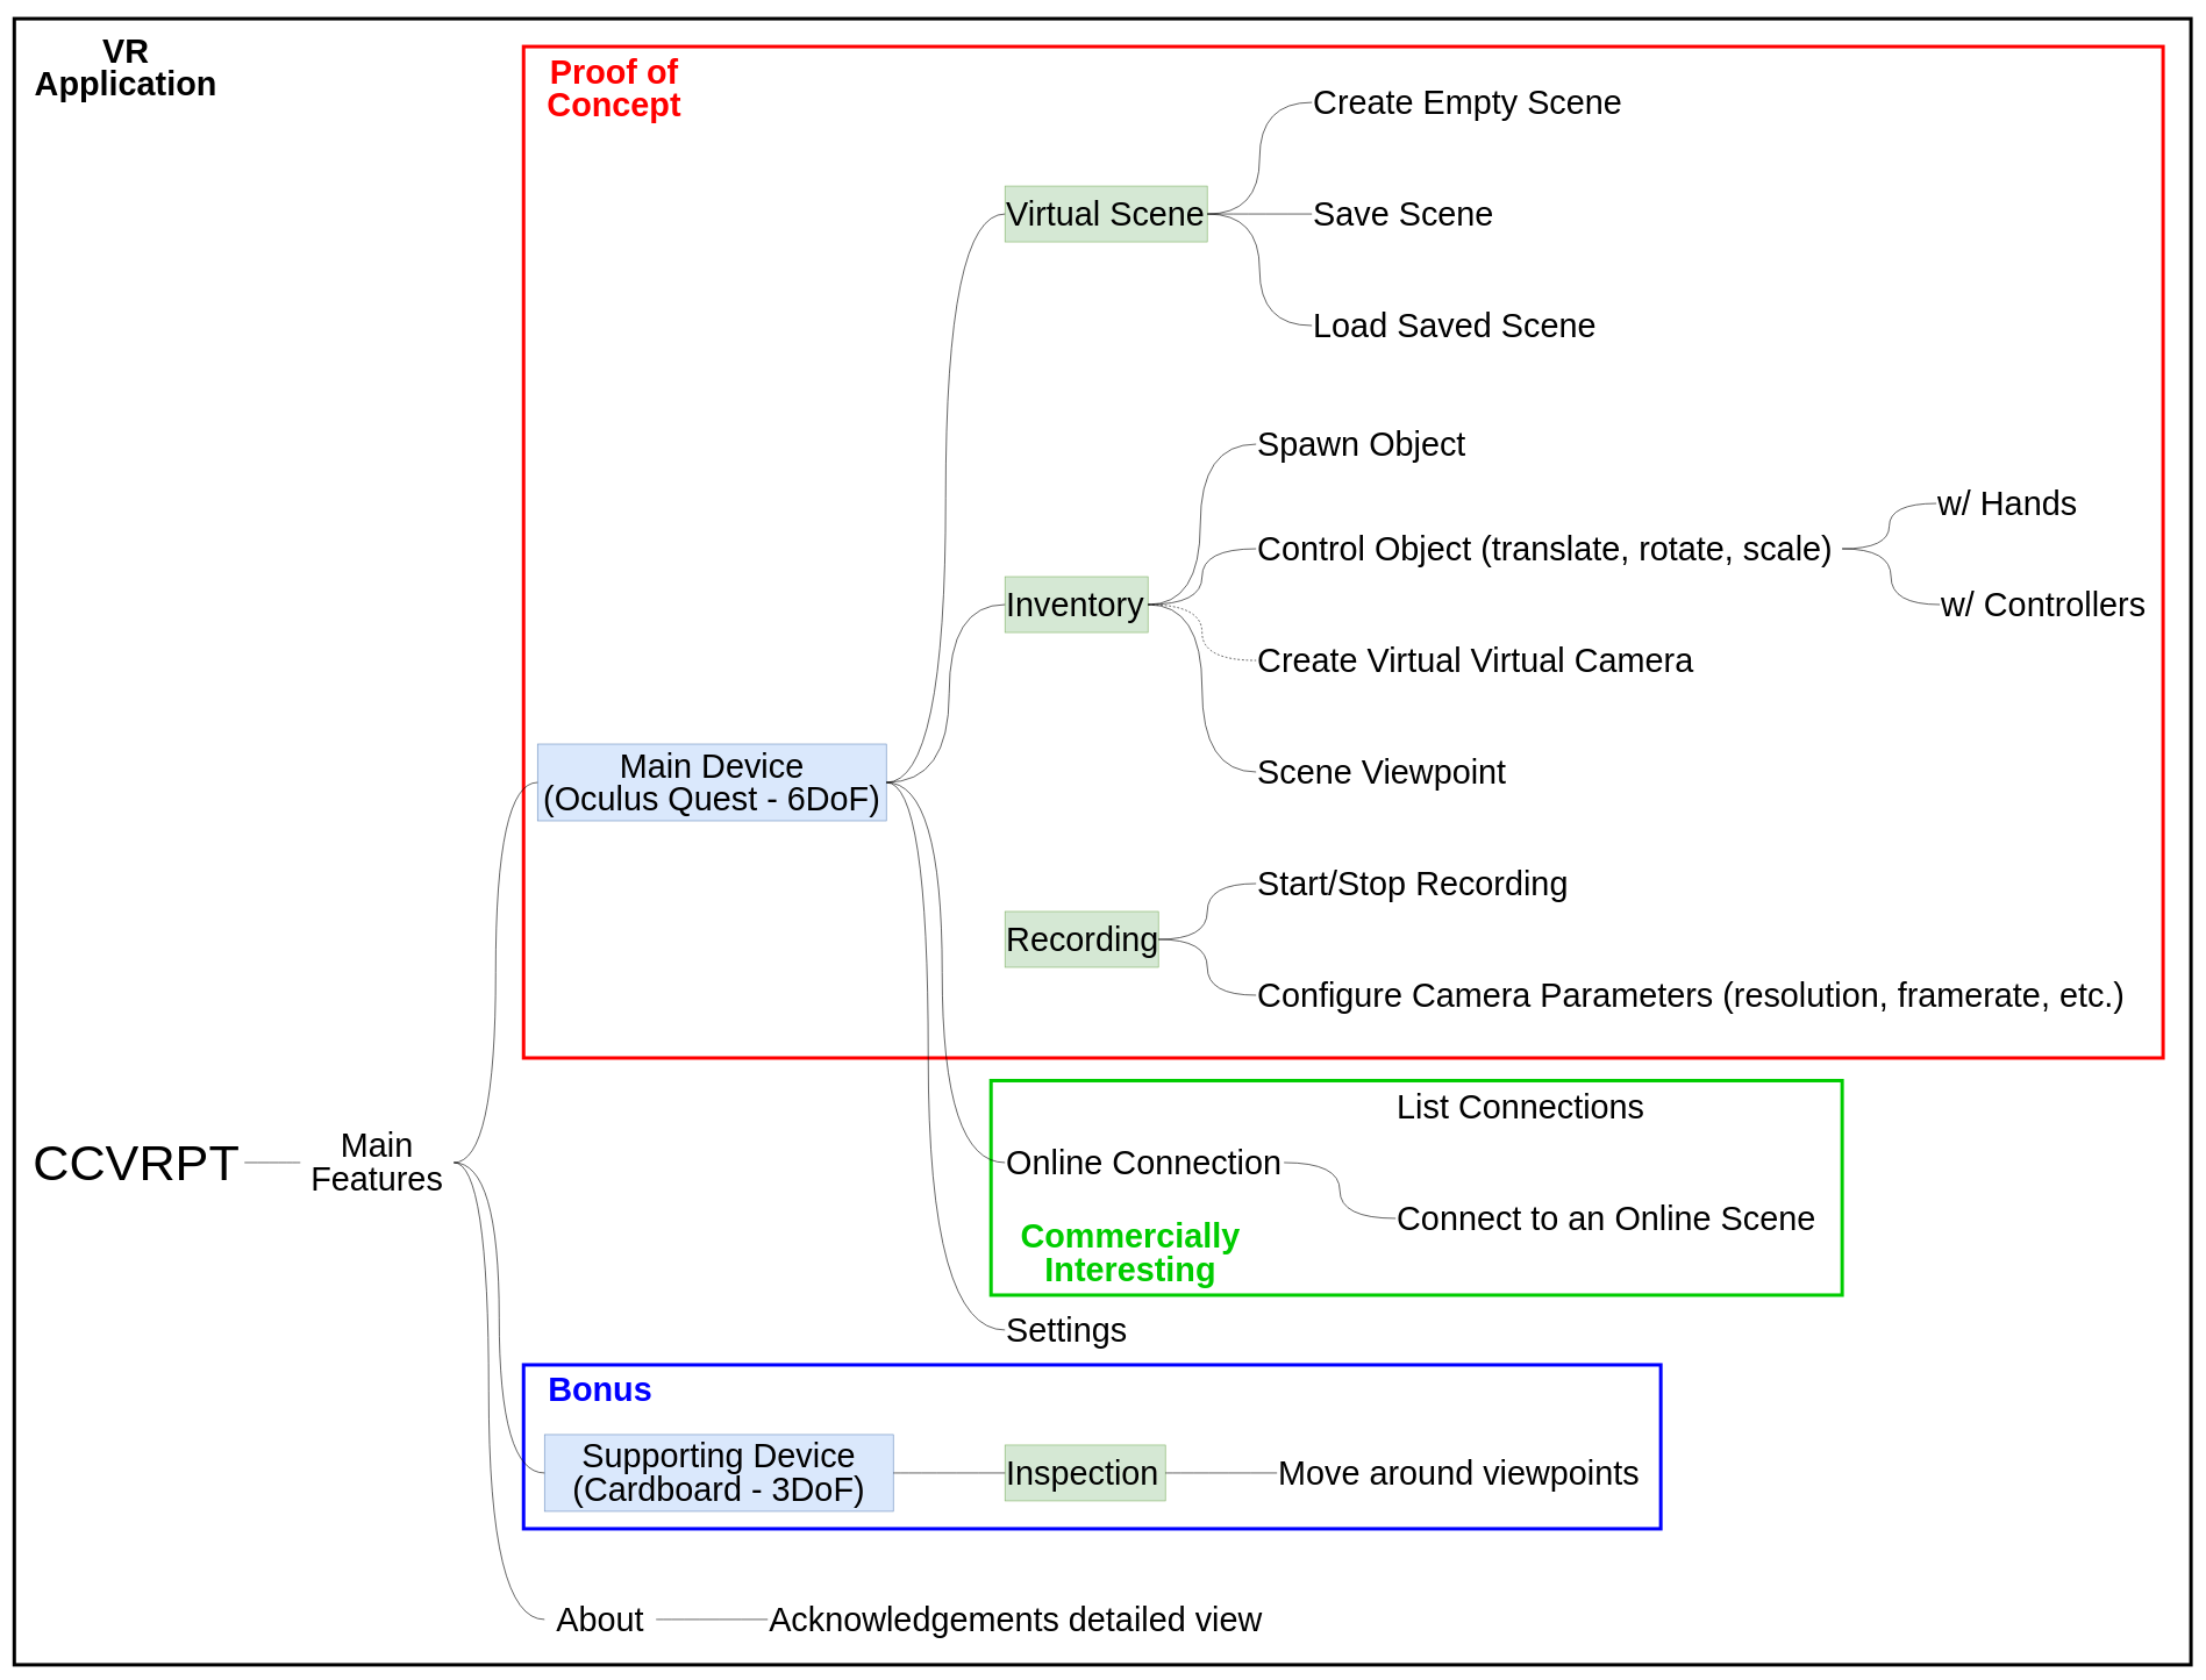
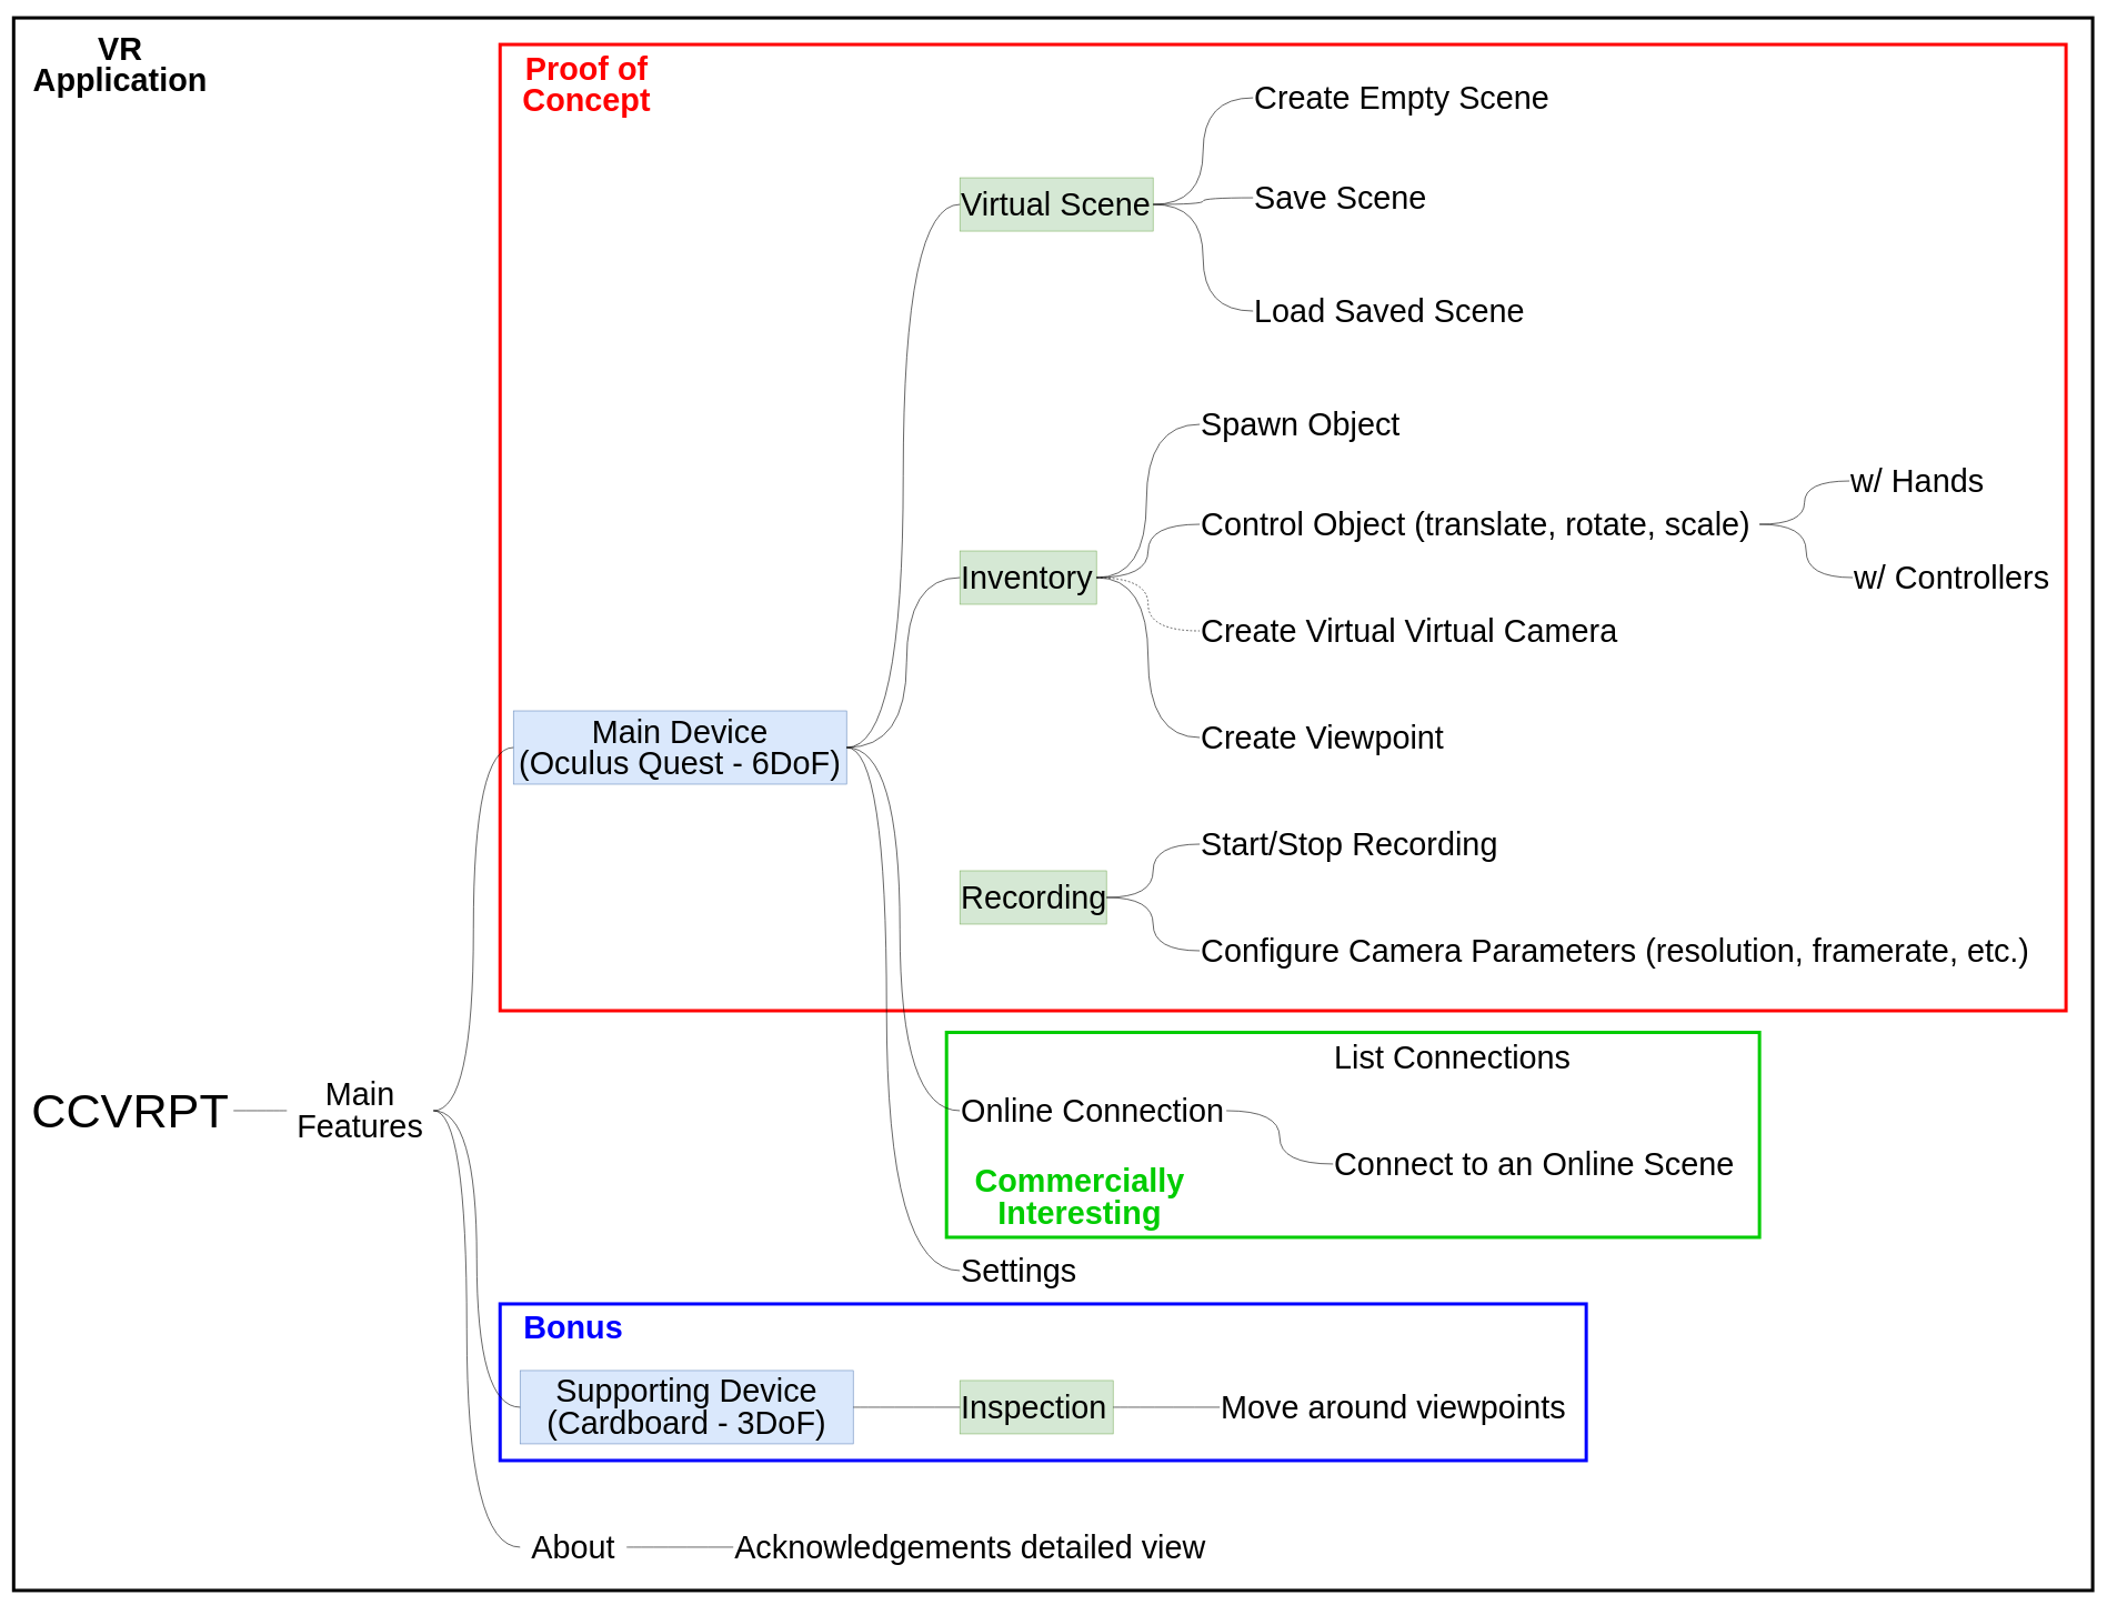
- <mxCell id="21" value="&lt;p style=&quot;line-height: 100% ; font-size: 48px&quot;&gt;Save Scene&lt;/p&gt;" style="text;html=1;strokeColor=none;fillColor=none;align=left;verticalAlign=middle;whiteSpace=wrap;rounded=0;" vertex="1" parent="1"><mxGeometry x="1880" y="260" width="490" height="80" as="geometry" /></mxCell>
+ <mxCell id="21" value="&lt;p style=&quot;line-height: 100% ; font-size: 48px&quot;&gt;Save Scene&lt;/p&gt;" style="text;html=1;strokeColor=none;fillColor=none;align=left;verticalAlign=middle;whiteSpace=wrap;rounded=0;" vertex="1" parent="1"><mxGeometry x="1880" y="250" width="490" height="80" as="geometry" /></mxCell>
- <mxCell id="30" value="&lt;p style=&quot;line-height: 100% ; font-size: 48px&quot;&gt;Scene Viewpoint&lt;/p&gt;" style="text;html=1;strokeColor=none;fillColor=none;align=left;verticalAlign=middle;whiteSpace=wrap;rounded=0;" vertex="1" parent="1"><mxGeometry x="1800" y="1060" width="370" height="80" as="geometry" /></mxCell>
+ <mxCell id="30" value="&lt;p style=&quot;line-height: 100% ; font-size: 48px&quot;&gt;Create Viewpoint&lt;/p&gt;" style="text;html=1;strokeColor=none;fillColor=none;align=left;verticalAlign=middle;whiteSpace=wrap;rounded=0;" vertex="1" parent="1"><mxGeometry x="1800" y="1060" width="370" height="80" as="geometry" /></mxCell>
